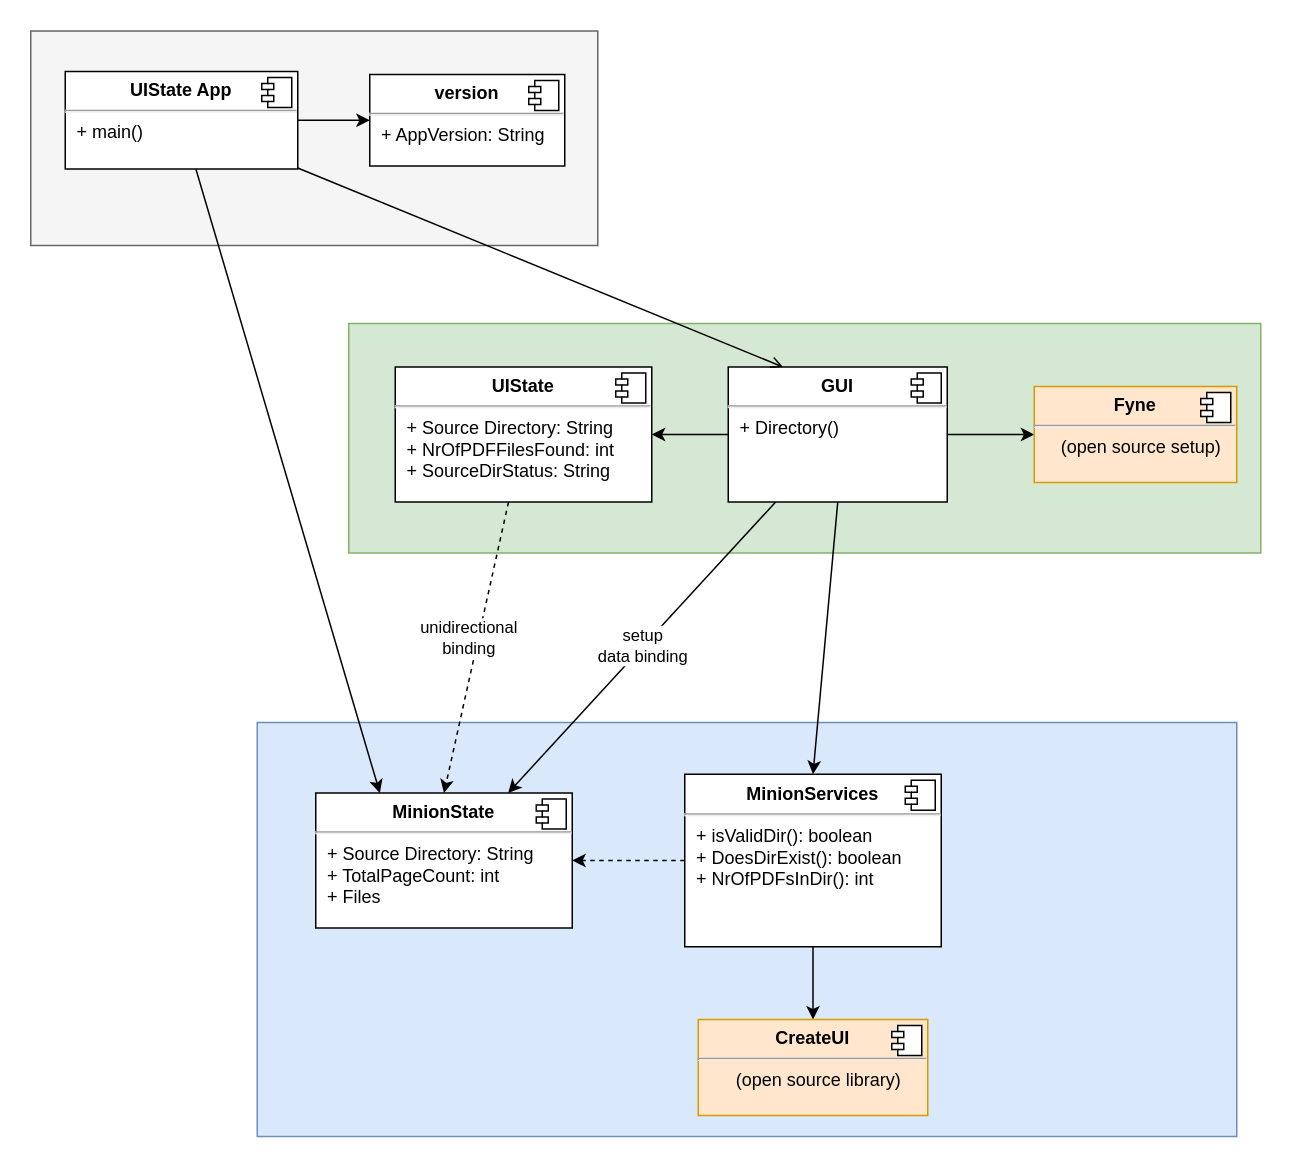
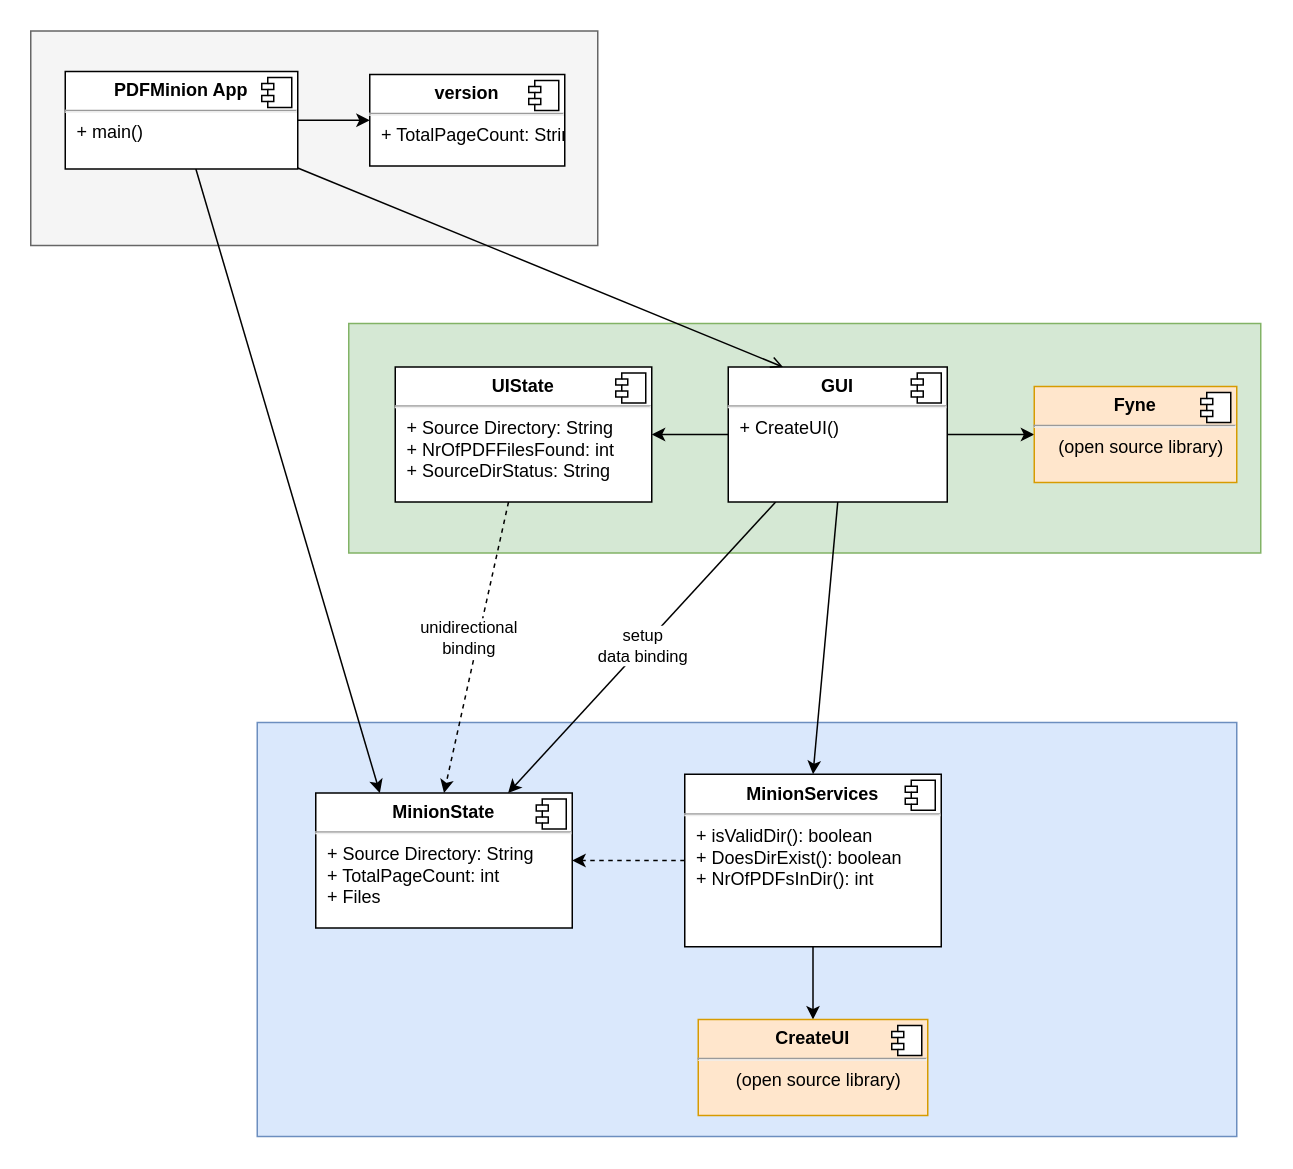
- <mxCell id="31" value="&lt;p style=&quot;margin:0px;margin-top:6px;text-align:center;&quot;&gt;&lt;b&gt;UIState App&lt;/b&gt;&lt;/p&gt;&lt;hr&gt;&lt;p style=&quot;margin:0px;margin-left:8px;&quot;&gt;+ main()&lt;/p&gt;" style="align=left;overflow=fill;html=1;dropTarget=0;" vertex="1" parent="1"><mxGeometry x="43" y="47" width="155" height="65" as="geometry" /></mxCell>
+ <mxCell id="31" value="&lt;p style=&quot;margin:0px;margin-top:6px;text-align:center;&quot;&gt;&lt;b&gt;PDFMinion App&lt;/b&gt;&lt;/p&gt;&lt;hr&gt;&lt;p style=&quot;margin:0px;margin-left:8px;&quot;&gt;+ main()&lt;/p&gt;" style="align=left;overflow=fill;html=1;dropTarget=0;" vertex="1" parent="1"><mxGeometry x="43" y="47" width="155" height="65" as="geometry" /></mxCell>
- <mxCell id="7" value="&lt;p style=&quot;margin:0px;margin-top:6px;text-align:center;&quot;&gt;&lt;b&gt;version&lt;/b&gt;&lt;/p&gt;&lt;hr&gt;&lt;p style=&quot;margin:0px;margin-left:8px;&quot;&gt;&lt;span style=&quot;background-color: initial;&quot;&gt;+ AppVersion: String&lt;/span&gt;&lt;br&gt;&lt;/p&gt;" style="align=left;overflow=fill;html=1;dropTarget=0;" vertex="1" parent="1"><mxGeometry x="246" y="49" width="130" height="61" as="geometry" /></mxCell>
+ <mxCell id="7" value="&lt;p style=&quot;margin:0px;margin-top:6px;text-align:center;&quot;&gt;&lt;b&gt;version&lt;/b&gt;&lt;/p&gt;&lt;hr&gt;&lt;p style=&quot;margin:0px;margin-left:8px;&quot;&gt;&lt;span style=&quot;background-color: initial;&quot;&gt;+ TotalPageCount: String&lt;/span&gt;&lt;br&gt;&lt;/p&gt;" style="align=left;overflow=fill;html=1;dropTarget=0;" vertex="1" parent="1"><mxGeometry x="246" y="49" width="130" height="61" as="geometry" /></mxCell>
- <mxCell id="22" value="&lt;p style=&quot;margin:0px;margin-top:6px;text-align:center;&quot;&gt;&lt;b&gt;GUI&lt;/b&gt;&lt;/p&gt;&lt;hr&gt;&lt;p style=&quot;margin:0px;margin-left:8px;&quot;&gt;+ Directory()&lt;/p&gt;" style="align=left;overflow=fill;html=1;dropTarget=0;" vertex="1" parent="1"><mxGeometry x="485" y="244" width="146" height="90" as="geometry" /></mxCell>
+ <mxCell id="22" value="&lt;p style=&quot;margin:0px;margin-top:6px;text-align:center;&quot;&gt;&lt;b&gt;GUI&lt;/b&gt;&lt;/p&gt;&lt;hr&gt;&lt;p style=&quot;margin:0px;margin-left:8px;&quot;&gt;+ CreateUI()&lt;/p&gt;" style="align=left;overflow=fill;html=1;dropTarget=0;" vertex="1" parent="1"><mxGeometry x="485" y="244" width="146" height="90" as="geometry" /></mxCell>
- <mxCell id="27" value="&lt;p style=&quot;margin:0px;margin-top:6px;text-align:center;&quot;&gt;&lt;b&gt;Fyne&lt;/b&gt;&lt;/p&gt;&lt;hr&gt;&lt;p style=&quot;text-align: center; margin: 0px 0px 0px 8px;&quot;&gt;(open source setup)&lt;/p&gt;" style="align=left;overflow=fill;html=1;dropTarget=0;fillColor=#ffe6cc;strokeColor=#d79b00;" vertex="1" parent="1"><mxGeometry x="689" y="257" width="135" height="64" as="geometry" /></mxCell>
+ <mxCell id="27" value="&lt;p style=&quot;margin:0px;margin-top:6px;text-align:center;&quot;&gt;&lt;b&gt;Fyne&lt;/b&gt;&lt;/p&gt;&lt;hr&gt;&lt;p style=&quot;text-align: center; margin: 0px 0px 0px 8px;&quot;&gt;(open source library)&lt;/p&gt;" style="align=left;overflow=fill;html=1;dropTarget=0;fillColor=#ffe6cc;strokeColor=#d79b00;" vertex="1" parent="1"><mxGeometry x="689" y="257" width="135" height="64" as="geometry" /></mxCell>
